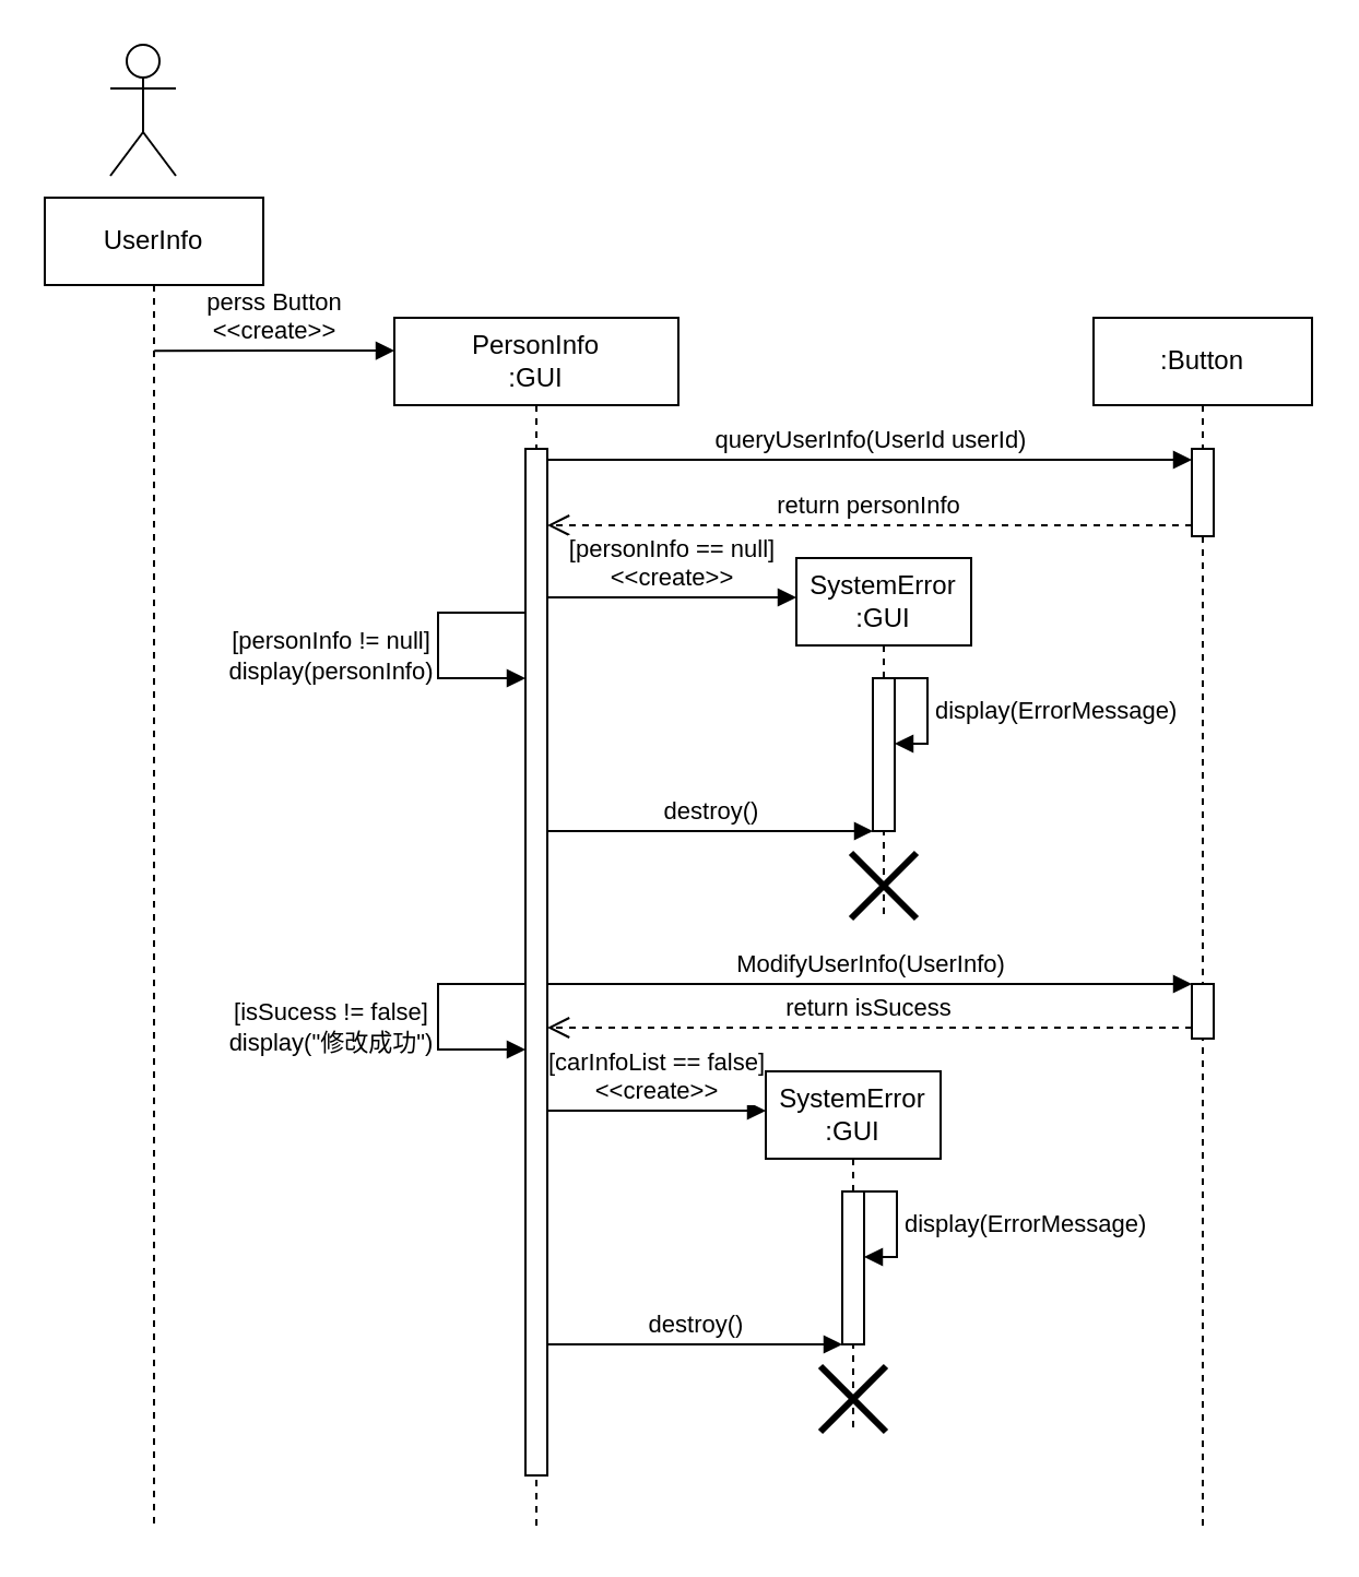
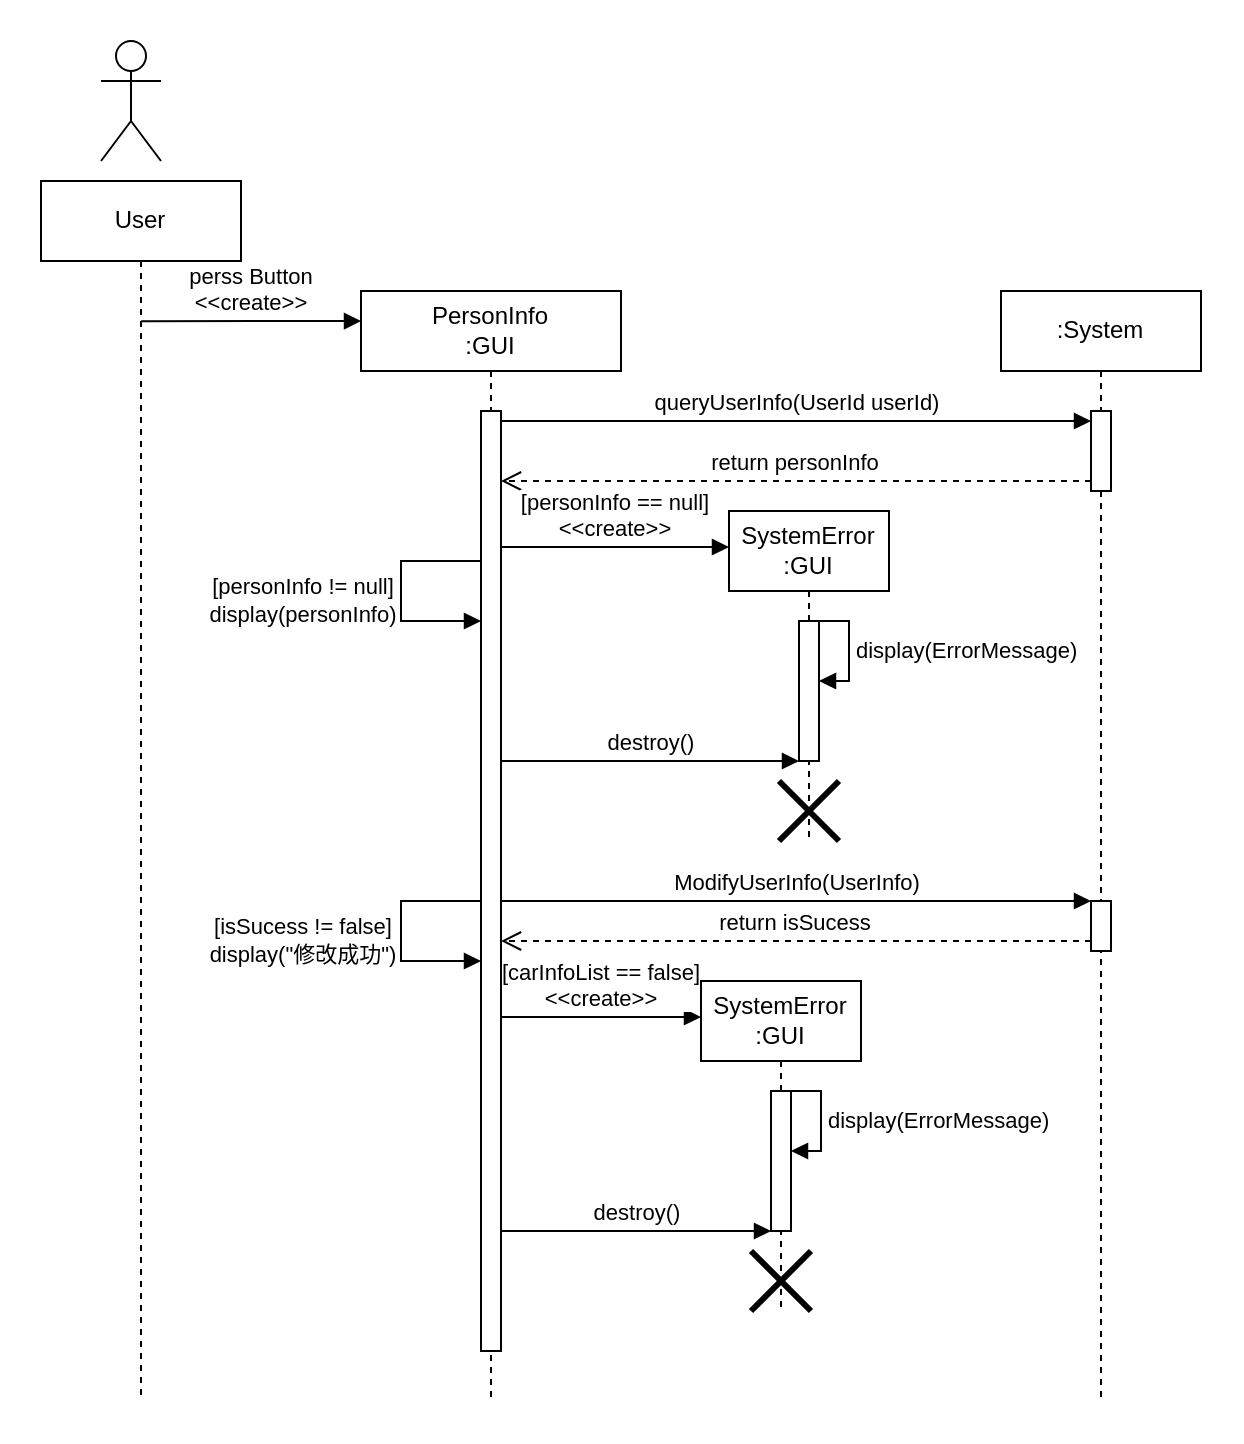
- <mxCell id="3" value="UserInfo" style="shape=umlLifeline;perimeter=lifelinePerimeter;whiteSpace=wrap;html=1;container=1;dropTarget=0;collapsible=0;recursiveResize=0;outlineConnect=0;portConstraint=eastwest;newEdgeStyle={&quot;edgeStyle&quot;:&quot;elbowEdgeStyle&quot;,&quot;elbow&quot;:&quot;vertical&quot;,&quot;curved&quot;:0,&quot;rounded&quot;:0};" parent="1" vertex="1"><mxGeometry x="20" y="90" width="100" height="610" as="geometry" /></mxCell>
+ <mxCell id="3" value="User" style="shape=umlLifeline;perimeter=lifelinePerimeter;whiteSpace=wrap;html=1;container=1;dropTarget=0;collapsible=0;recursiveResize=0;outlineConnect=0;portConstraint=eastwest;newEdgeStyle={&quot;edgeStyle&quot;:&quot;elbowEdgeStyle&quot;,&quot;elbow&quot;:&quot;vertical&quot;,&quot;curved&quot;:0,&quot;rounded&quot;:0};" parent="1" vertex="1"><mxGeometry x="20" y="90" width="100" height="610" as="geometry" /></mxCell>
- <mxCell id="8" value=":Button" style="shape=umlLifeline;perimeter=lifelinePerimeter;whiteSpace=wrap;html=1;container=1;dropTarget=0;collapsible=0;recursiveResize=0;outlineConnect=0;portConstraint=eastwest;newEdgeStyle={&quot;edgeStyle&quot;:&quot;elbowEdgeStyle&quot;,&quot;elbow&quot;:&quot;vertical&quot;,&quot;curved&quot;:0,&quot;rounded&quot;:0};" parent="1" vertex="1"><mxGeometry x="500" y="145" width="100" height="555" as="geometry" /></mxCell>
+ <mxCell id="8" value=":System" style="shape=umlLifeline;perimeter=lifelinePerimeter;whiteSpace=wrap;html=1;container=1;dropTarget=0;collapsible=0;recursiveResize=0;outlineConnect=0;portConstraint=eastwest;newEdgeStyle={&quot;edgeStyle&quot;:&quot;elbowEdgeStyle&quot;,&quot;elbow&quot;:&quot;vertical&quot;,&quot;curved&quot;:0,&quot;rounded&quot;:0};" parent="1" vertex="1"><mxGeometry x="500" y="145" width="100" height="555" as="geometry" /></mxCell>
